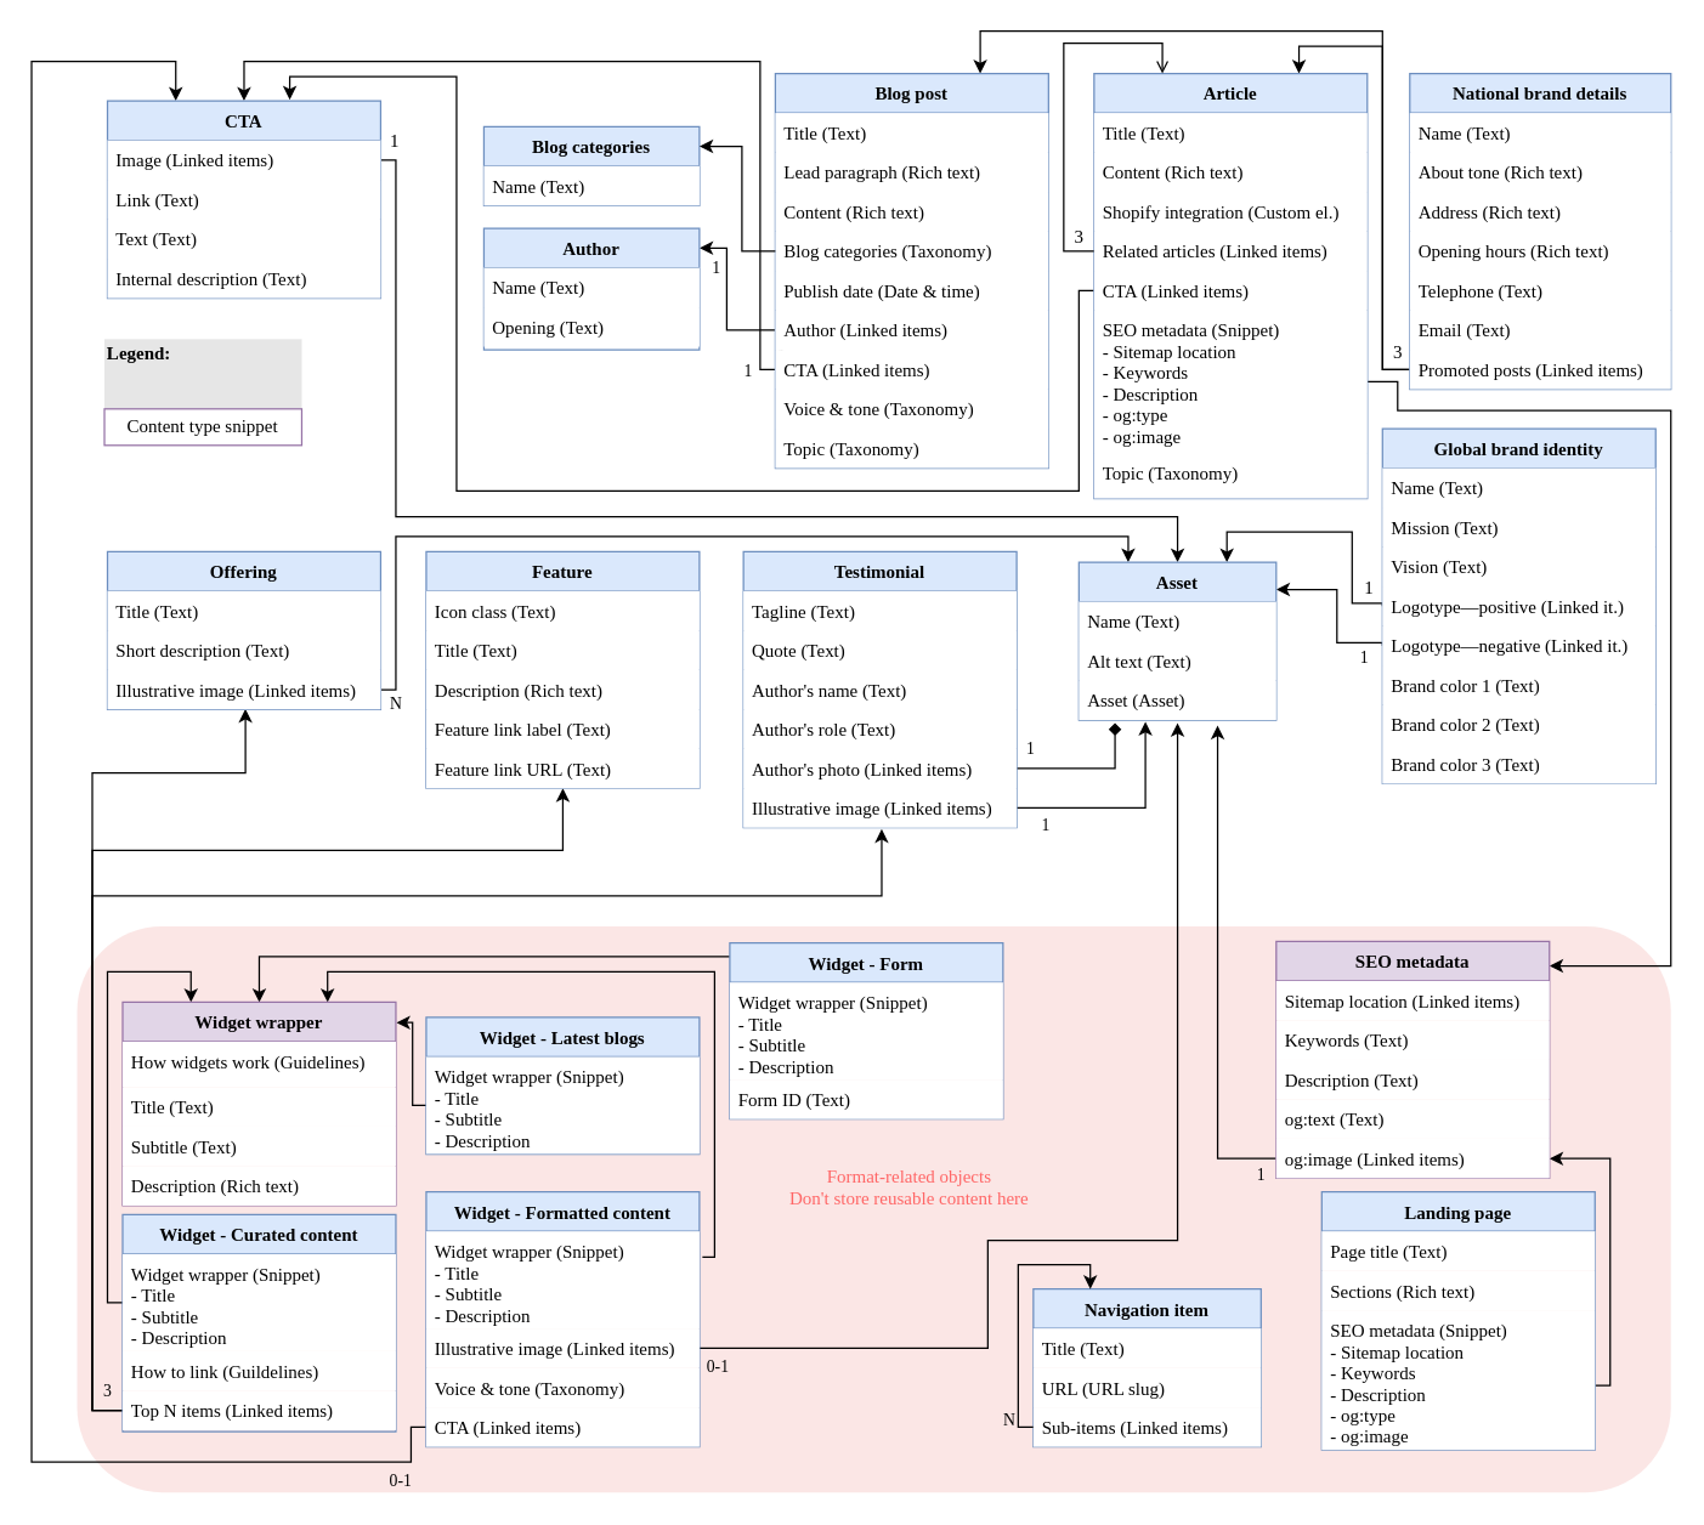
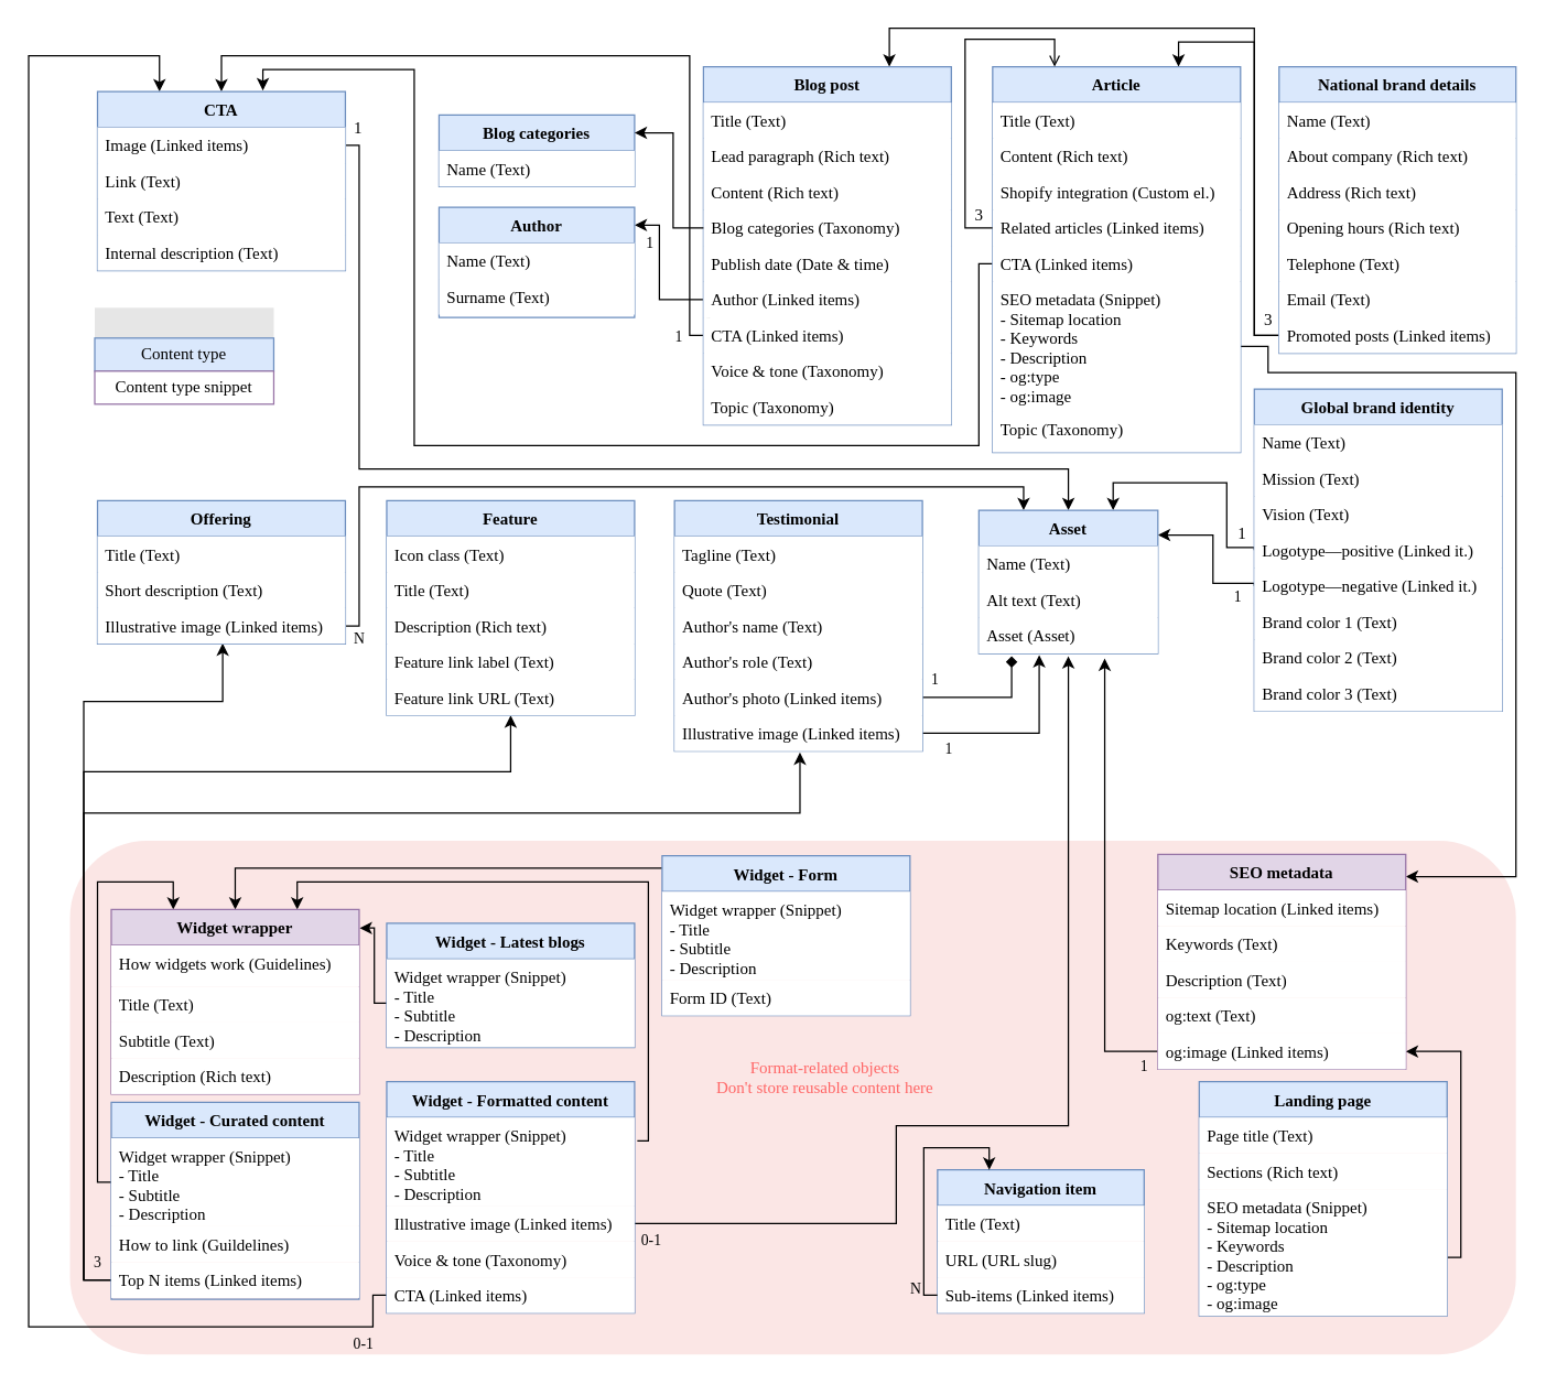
- <mxCell id="102" value="About tone (Rich text)" style="text;align=left;verticalAlign=top;spacingLeft=4;spacingRight=4;overflow=hidden;rotatable=0;points=[[0,0.5],[1,0.5]];portConstraint=eastwest;rounded=0;shadow=0;html=0;fillColor=#ffffff;fontFamily=Work Sans;fontSource=https%3A%2F%2Ffonts.googleapis.com%2Fcss%3Ffamily%3DWork%2BSans;" parent="100" vertex="1"><mxGeometry y="52" width="172" height="26" as="geometry" /></mxCell>
+ <mxCell id="102" value="About company (Rich text)" style="text;align=left;verticalAlign=top;spacingLeft=4;spacingRight=4;overflow=hidden;rotatable=0;points=[[0,0.5],[1,0.5]];portConstraint=eastwest;rounded=0;shadow=0;html=0;fillColor=#ffffff;fontFamily=Work Sans;fontSource=https%3A%2F%2Ffonts.googleapis.com%2Fcss%3Ffamily%3DWork%2BSans;" parent="100" vertex="1"><mxGeometry y="52" width="172" height="26" as="geometry" /></mxCell>
- <mxCell id="128" value="Opening (Text)" style="text;align=left;verticalAlign=top;spacingLeft=4;spacingRight=4;overflow=hidden;rotatable=0;points=[[0,0.5],[1,0.5]];portConstraint=eastwest;rounded=0;shadow=0;html=0;fillColor=#ffffff;fontFamily=Work Sans;fontSource=https%3A%2F%2Ffonts.googleapis.com%2Fcss%3Ffamily%3DWork%2BSans;" parent="126" vertex="1"><mxGeometry y="52" width="142" height="26" as="geometry" /></mxCell>
+ <mxCell id="128" value="Surname (Text)" style="text;align=left;verticalAlign=top;spacingLeft=4;spacingRight=4;overflow=hidden;rotatable=0;points=[[0,0.5],[1,0.5]];portConstraint=eastwest;rounded=0;shadow=0;html=0;fillColor=#ffffff;fontFamily=Work Sans;fontSource=https%3A%2F%2Ffonts.googleapis.com%2Fcss%3Ffamily%3DWork%2BSans;" parent="126" vertex="1"><mxGeometry y="52" width="142" height="26" as="geometry" /></mxCell>
- <mxCell id="138" value="&lt;b&gt;Legend:&lt;/b&gt;" style="text;html=1;strokeColor=none;fillColor=none;align=left;verticalAlign=middle;whiteSpace=wrap;rounded=0;fontFamily=Work Sans;fontSource=https%3A%2F%2Ffonts.googleapis.com%2Fcss%3Ffamily%3DWork%2BSans;" parent="136" vertex="1"><mxGeometry width="43.333" height="20" as="geometry" /></mxCell>
+ <mxCell id="139" value="Content type" style="rounded=0;whiteSpace=wrap;html=1;strokeColor=#6c8ebf;strokeWidth=1;fillColor=#dae8fc;gradientColor=none;fontFamily=Work Sans;fontSource=https%3A%2F%2Ffonts.googleapis.com%2Fcss%3Ffamily%3DWork%2BSans;" parent="136" vertex="1"><mxGeometry y="22" width="130" height="24" as="geometry" /></mxCell>
